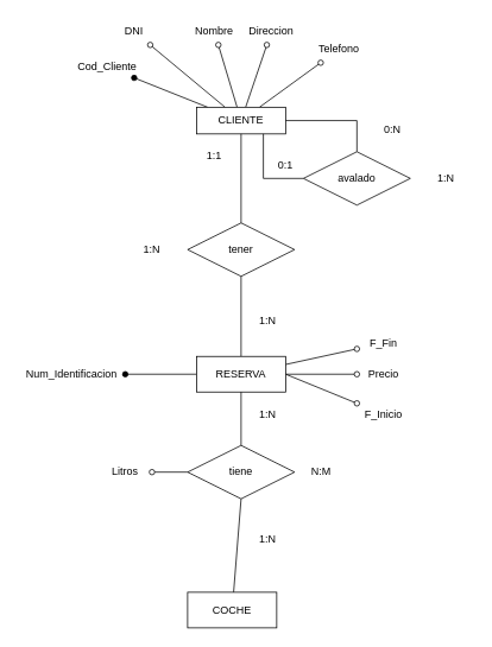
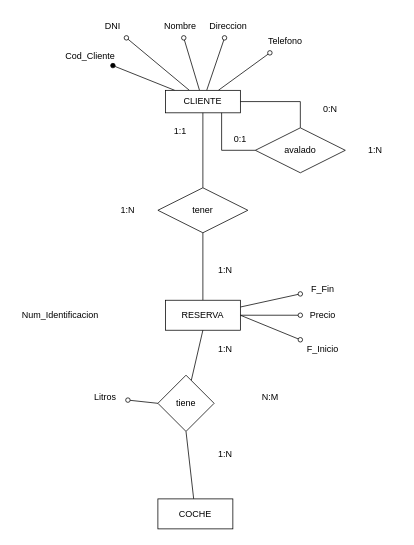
- <mxCell id="10" style="rounded=0;orthogonalLoop=1;jettySize=auto;html=1;endArrow=oval;startFill=0;endFill=1;" edge="1" parent="1" source="14" target="28"><mxGeometry relative="1" as="geometry" /></mxCell>
- <mxCell id="21" value="tiene" style="shape=rhombus;perimeter=rhombusPerimeter;whiteSpace=wrap;html=1;align=center;" vertex="1" parent="1"><mxGeometry x="210" y="500" width="120" height="60" as="geometry" /></mxCell>
+ <mxCell id="21" value="tiene" style="shape=rhombus;perimeter=rhombusPerimeter;whiteSpace=wrap;html=1;align=center;" vertex="1" parent="1"><mxGeometry x="210" y="500" width="75" height="75" as="geometry" /></mxCell>
